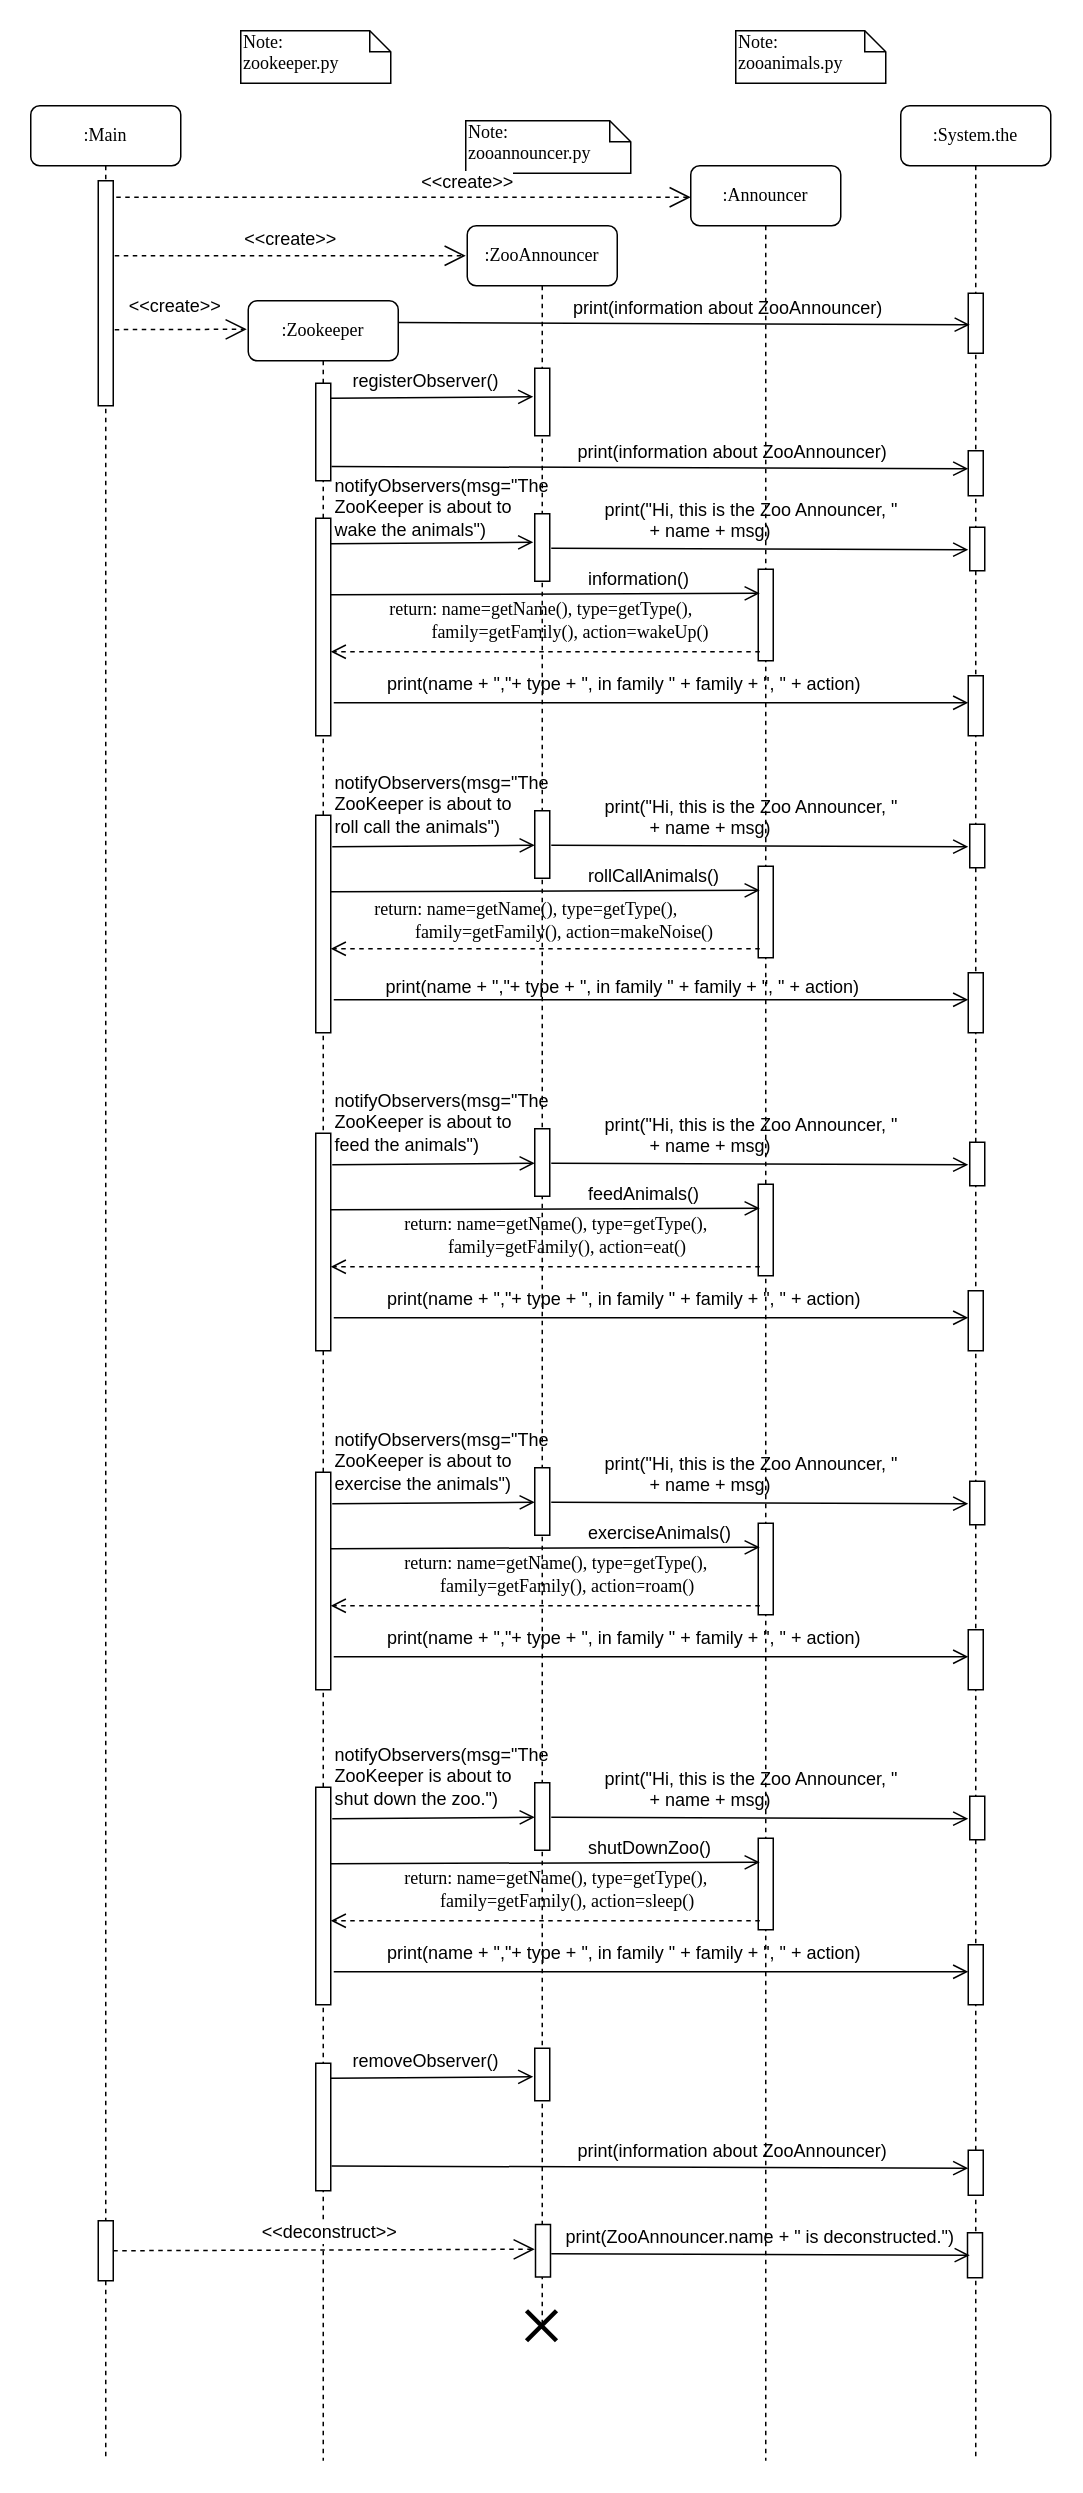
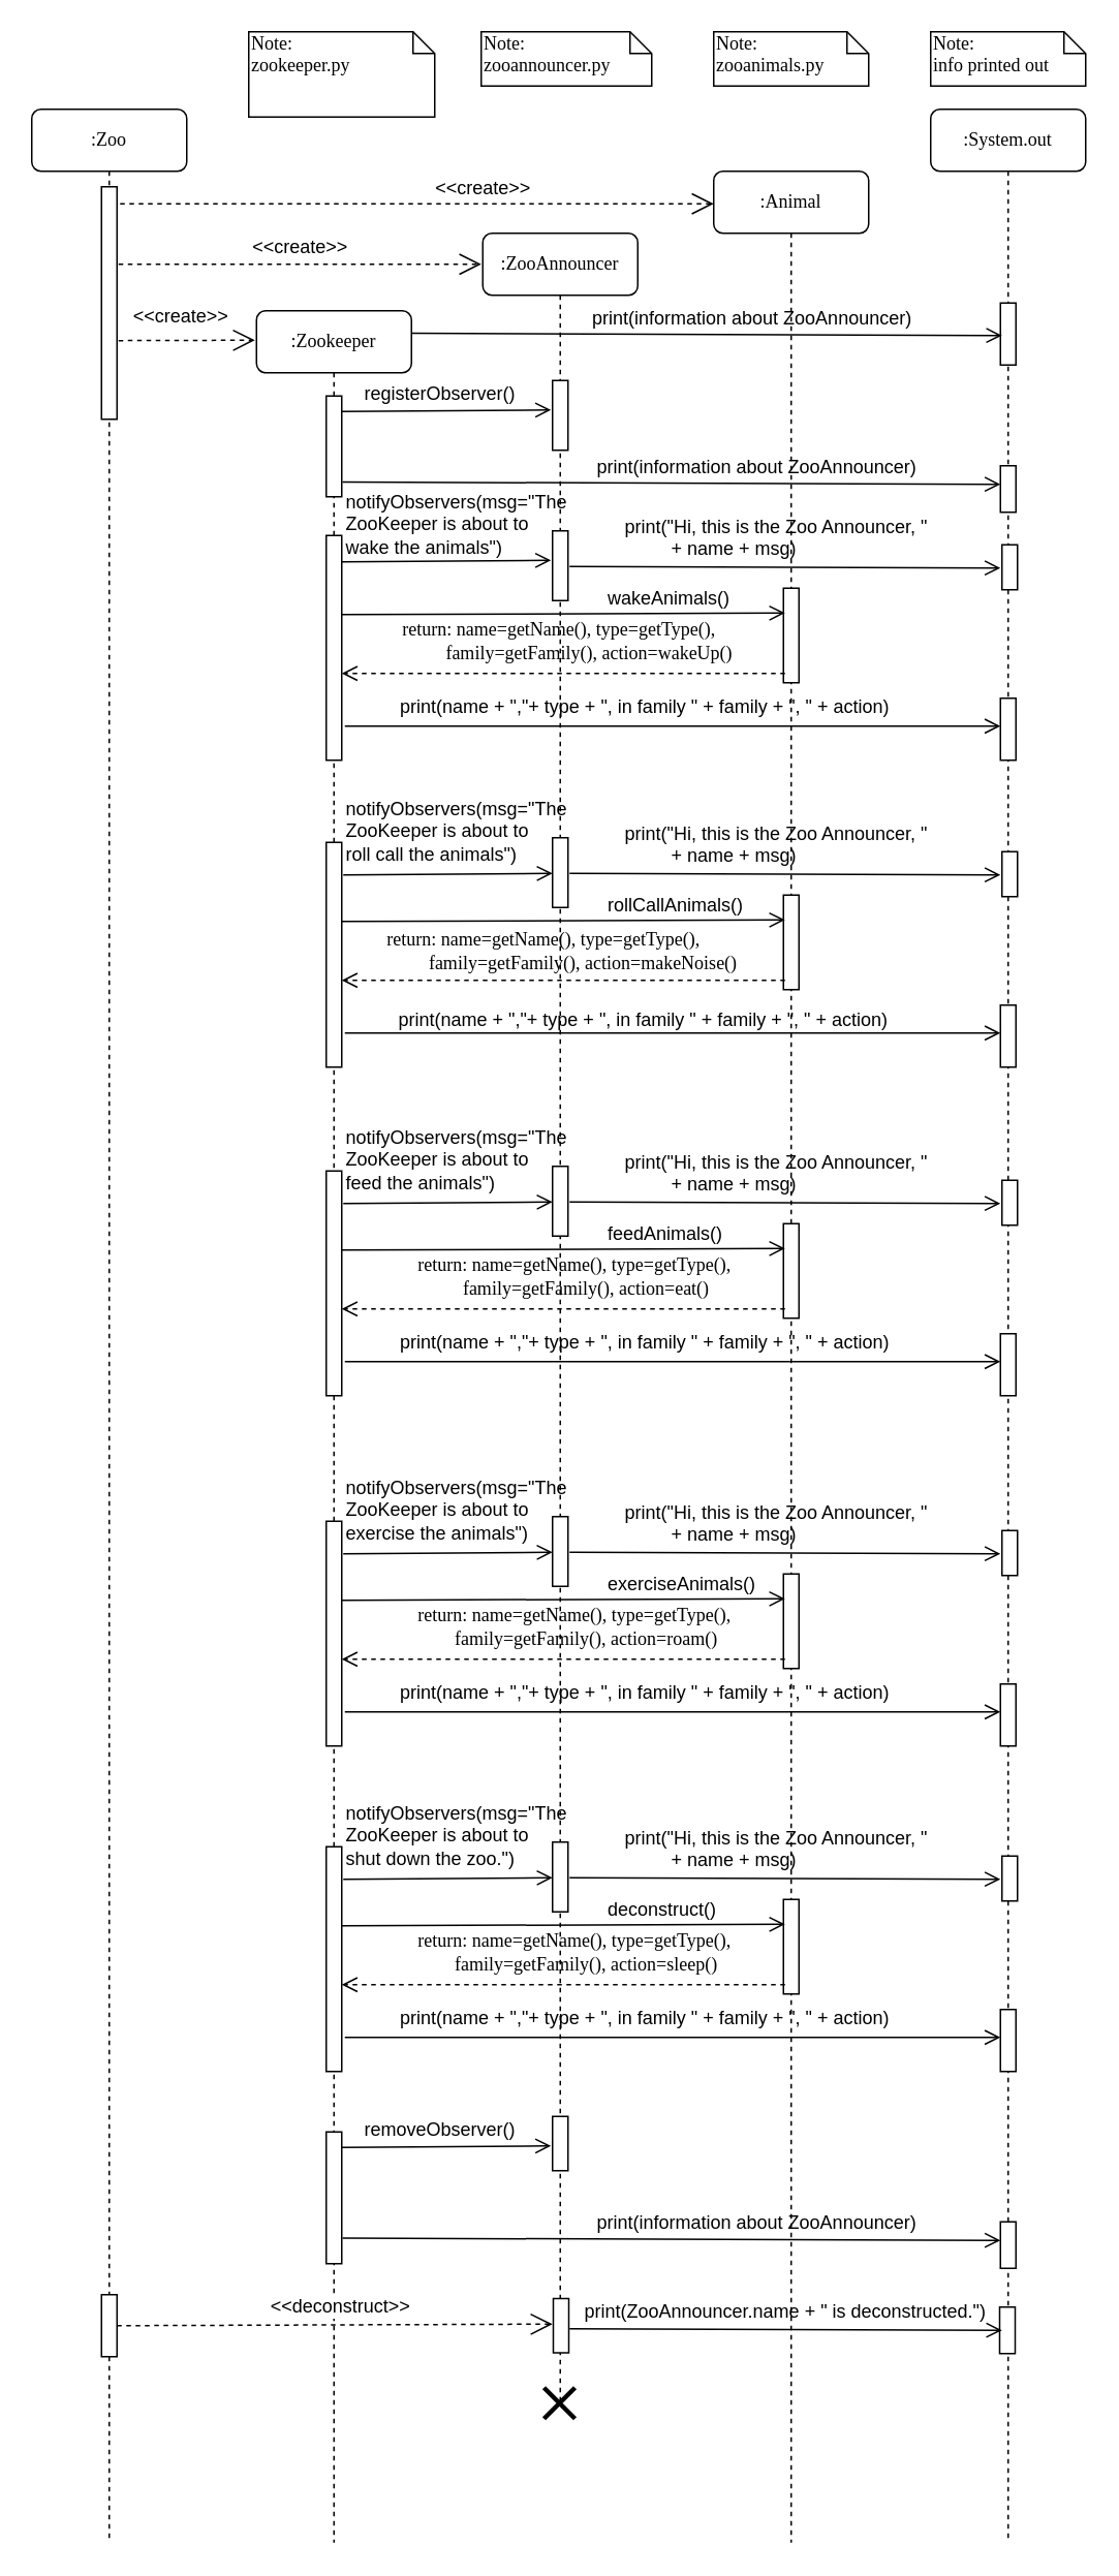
- <mxCell id="17" value="Note:&lt;br&gt;zookeeper.py" style="shape=note;whiteSpace=wrap;html=1;size=14;verticalAlign=top;align=left;spacingTop=-6;rounded=0;shadow=0;comic=0;labelBackgroundColor=none;strokeColor=#000000;strokeWidth=1;fillColor=#FFFFFF;fontFamily=Verdana;fontSize=12;fontColor=#000000;" parent="1" vertex="1"><mxGeometry x="160" y="20" width="100" height="35" as="geometry" /></mxCell>
+ <mxCell id="17" value="Note:&lt;br&gt;zookeeper.py" style="shape=note;whiteSpace=wrap;html=1;size=14;verticalAlign=top;align=left;spacingTop=-6;rounded=0;shadow=0;comic=0;labelBackgroundColor=none;strokeColor=#000000;strokeWidth=1;fillColor=#FFFFFF;fontFamily=Verdana;fontSize=12;fontColor=#000000;" parent="1" vertex="1"><mxGeometry x="160" y="20" width="120" height="55" as="geometry" /></mxCell>
- <mxCell id="19" value="Note:&lt;br&gt;zooanimals.py" style="shape=note;whiteSpace=wrap;html=1;size=14;verticalAlign=top;align=left;spacingTop=-6;rounded=0;shadow=0;comic=0;labelBackgroundColor=none;strokeColor=#000000;strokeWidth=1;fillColor=#FFFFFF;fontFamily=Verdana;fontSize=12;fontColor=#000000;" parent="1" vertex="1"><mxGeometry x="490" y="20" width="100" height="35" as="geometry" /></mxCell>
+ <mxCell id="19" value="Note:&lt;br&gt;zooanimals.py" style="shape=note;whiteSpace=wrap;html=1;size=14;verticalAlign=top;align=left;spacingTop=-6;rounded=0;shadow=0;comic=0;labelBackgroundColor=none;strokeColor=#000000;strokeWidth=1;fillColor=#FFFFFF;fontFamily=Verdana;fontSize=12;fontColor=#000000;" parent="1" vertex="1"><mxGeometry x="460" y="20" width="100" height="35" as="geometry" /></mxCell>
+ <mxCell id="20" value="Note:&lt;br&gt;info printed out" style="shape=note;whiteSpace=wrap;html=1;size=14;verticalAlign=top;align=left;spacingTop=-6;rounded=0;shadow=0;comic=0;labelBackgroundColor=none;strokeColor=#000000;strokeWidth=1;fillColor=#FFFFFF;fontFamily=Verdana;fontSize=12;fontColor=#000000;" parent="1" vertex="1"><mxGeometry x="600" y="20" width="100" height="35" as="geometry" /></mxCell>
- <mxCell id="14" value=":Main" style="shape=umlLifeline;perimeter=lifelinePerimeter;whiteSpace=wrap;html=1;container=1;collapsible=0;recursiveResize=0;outlineConnect=0;rounded=1;shadow=0;comic=0;labelBackgroundColor=none;strokeColor=#000000;strokeWidth=1;fillColor=#FFFFFF;fontFamily=Verdana;fontSize=12;fontColor=#000000;align=center;" parent="1" vertex="1"><mxGeometry x="20" y="70" width="100" height="1570" as="geometry" /></mxCell>
+ <mxCell id="14" value=":Zoo" style="shape=umlLifeline;perimeter=lifelinePerimeter;whiteSpace=wrap;html=1;container=1;collapsible=0;recursiveResize=0;outlineConnect=0;rounded=1;shadow=0;comic=0;labelBackgroundColor=none;strokeColor=#000000;strokeWidth=1;fillColor=#FFFFFF;fontFamily=Verdana;fontSize=12;fontColor=#000000;align=center;" parent="1" vertex="1"><mxGeometry x="20" y="70" width="100" height="1570" as="geometry" /></mxCell>
- <mxCell id="8" value=":System.the" style="shape=umlLifeline;perimeter=lifelinePerimeter;whiteSpace=wrap;html=1;container=1;collapsible=0;recursiveResize=0;outlineConnect=0;rounded=1;shadow=0;comic=0;labelBackgroundColor=none;strokeColor=#000000;strokeWidth=1;fillColor=#FFFFFF;fontFamily=Verdana;fontSize=12;fontColor=#000000;align=center;" parent="1" vertex="1"><mxGeometry x="600" y="70" width="100" height="1570" as="geometry" /></mxCell>
+ <mxCell id="8" value=":System.out" style="shape=umlLifeline;perimeter=lifelinePerimeter;whiteSpace=wrap;html=1;container=1;collapsible=0;recursiveResize=0;outlineConnect=0;rounded=1;shadow=0;comic=0;labelBackgroundColor=none;strokeColor=#000000;strokeWidth=1;fillColor=#FFFFFF;fontFamily=Verdana;fontSize=12;fontColor=#000000;align=center;" parent="1" vertex="1"><mxGeometry x="600" y="70" width="100" height="1570" as="geometry" /></mxCell>
- <mxCell id="18" value="Note:&lt;br&gt;zooannouncer.py" style="shape=note;whiteSpace=wrap;html=1;size=14;verticalAlign=top;align=left;spacingTop=-6;rounded=0;shadow=0;comic=0;labelBackgroundColor=none;strokeColor=#000000;strokeWidth=1;fillColor=#FFFFFF;fontFamily=Verdana;fontSize=12;fontColor=#000000;" parent="1" vertex="1"><mxGeometry x="310" y="80" width="110" height="35" as="geometry" /></mxCell>
+ <mxCell id="18" value="Note:&lt;br&gt;zooannouncer.py" style="shape=note;whiteSpace=wrap;html=1;size=14;verticalAlign=top;align=left;spacingTop=-6;rounded=0;shadow=0;comic=0;labelBackgroundColor=none;strokeColor=#000000;strokeWidth=1;fillColor=#FFFFFF;fontFamily=Verdana;fontSize=12;fontColor=#000000;" parent="1" vertex="1"><mxGeometry x="310" y="20" width="110" height="35" as="geometry" /></mxCell>
- <mxCell id="6" value=":Announcer" style="shape=umlLifeline;perimeter=lifelinePerimeter;whiteSpace=wrap;html=1;container=1;collapsible=0;recursiveResize=0;outlineConnect=0;rounded=1;shadow=0;comic=0;labelBackgroundColor=none;strokeColor=#000000;strokeWidth=1;fillColor=#FFFFFF;fontFamily=Verdana;fontSize=12;fontColor=#000000;align=center;" parent="1" vertex="1"><mxGeometry x="460" y="110" width="100" height="1530" as="geometry" /></mxCell>
+ <mxCell id="6" value=":Animal" style="shape=umlLifeline;perimeter=lifelinePerimeter;whiteSpace=wrap;html=1;container=1;collapsible=0;recursiveResize=0;outlineConnect=0;rounded=1;shadow=0;comic=0;labelBackgroundColor=none;strokeColor=#000000;strokeWidth=1;fillColor=#FFFFFF;fontFamily=Verdana;fontSize=12;fontColor=#000000;align=center;" parent="1" vertex="1"><mxGeometry x="460" y="110" width="100" height="1530" as="geometry" /></mxCell>
- <mxCell id="42" value="information()" style="text;html=1;resizable=0;points=[];autosize=1;align=left;verticalAlign=top;spacingTop=-4;" vertex="1" parent="1"><mxGeometry x="390" y="376" width="90" height="20" as="geometry" /></mxCell>
+ <mxCell id="42" value="wakeAnimals()" style="text;html=1;resizable=0;points=[];autosize=1;align=left;verticalAlign=top;spacingTop=-4;" vertex="1" parent="1"><mxGeometry x="390" y="376" width="90" height="20" as="geometry" /></mxCell>
- <mxCell id="97" value="shutDownZoo()" style="text;html=1;resizable=0;points=[];autosize=1;align=left;verticalAlign=top;spacingTop=-4;" vertex="1" parent="1"><mxGeometry x="390" y="1222" width="100" height="20" as="geometry" /></mxCell>
+ <mxCell id="97" value="deconstruct()" style="text;html=1;resizable=0;points=[];autosize=1;align=left;verticalAlign=top;spacingTop=-4;" vertex="1" parent="1"><mxGeometry x="390" y="1222" width="100" height="20" as="geometry" /></mxCell>
